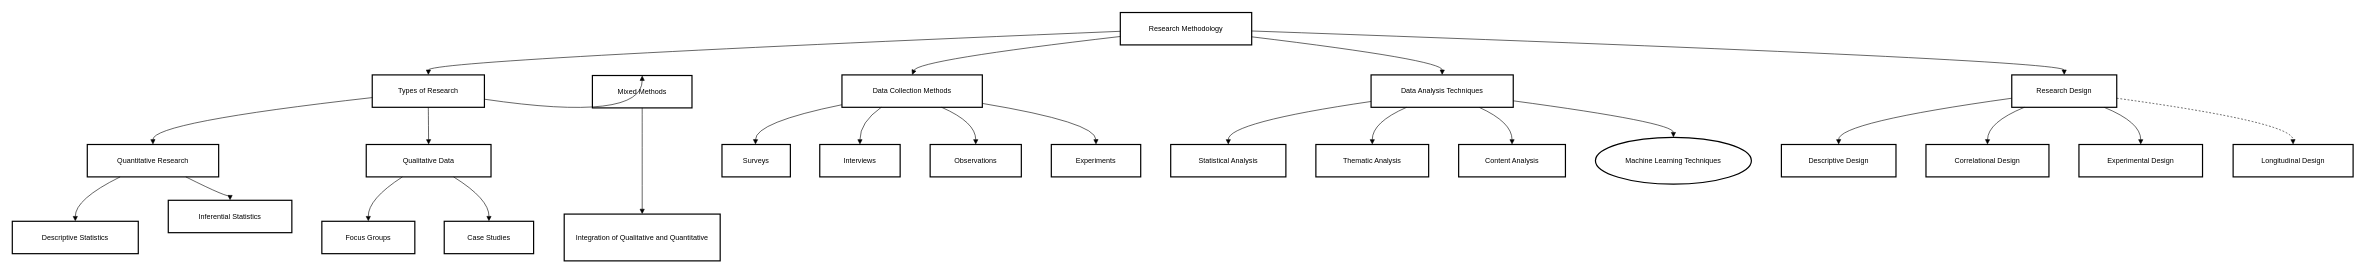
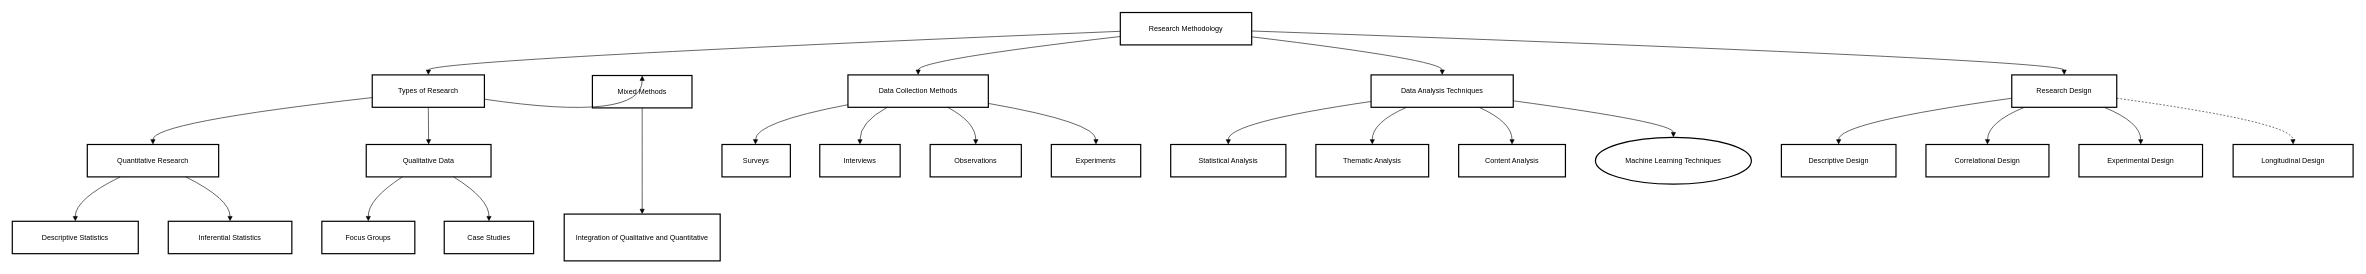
- <mxCell id="4" value="Data Collection Methods" style="whiteSpace=wrap;strokeWidth=2;" vertex="1" parent="1"><mxGeometry x="1403" y="124" width="234" height="54" as="geometry" /></mxCell>
+ <mxCell id="4" value="Data Collection Methods" style="whiteSpace=wrap;strokeWidth=2;" vertex="1" parent="1"><mxGeometry x="1413" y="124" width="234" height="54" as="geometry" /></mxCell>
- <mxCell id="23" value="Inferential Statistics" style="whiteSpace=wrap;strokeWidth=2;" vertex="1" parent="1"><mxGeometry x="280" y="333" width="206" height="54" as="geometry" /></mxCell>
+ <mxCell id="23" value="Inferential Statistics" style="whiteSpace=wrap;strokeWidth=2;" vertex="1" parent="1"><mxGeometry x="280" y="368" width="206" height="54" as="geometry" /></mxCell>
